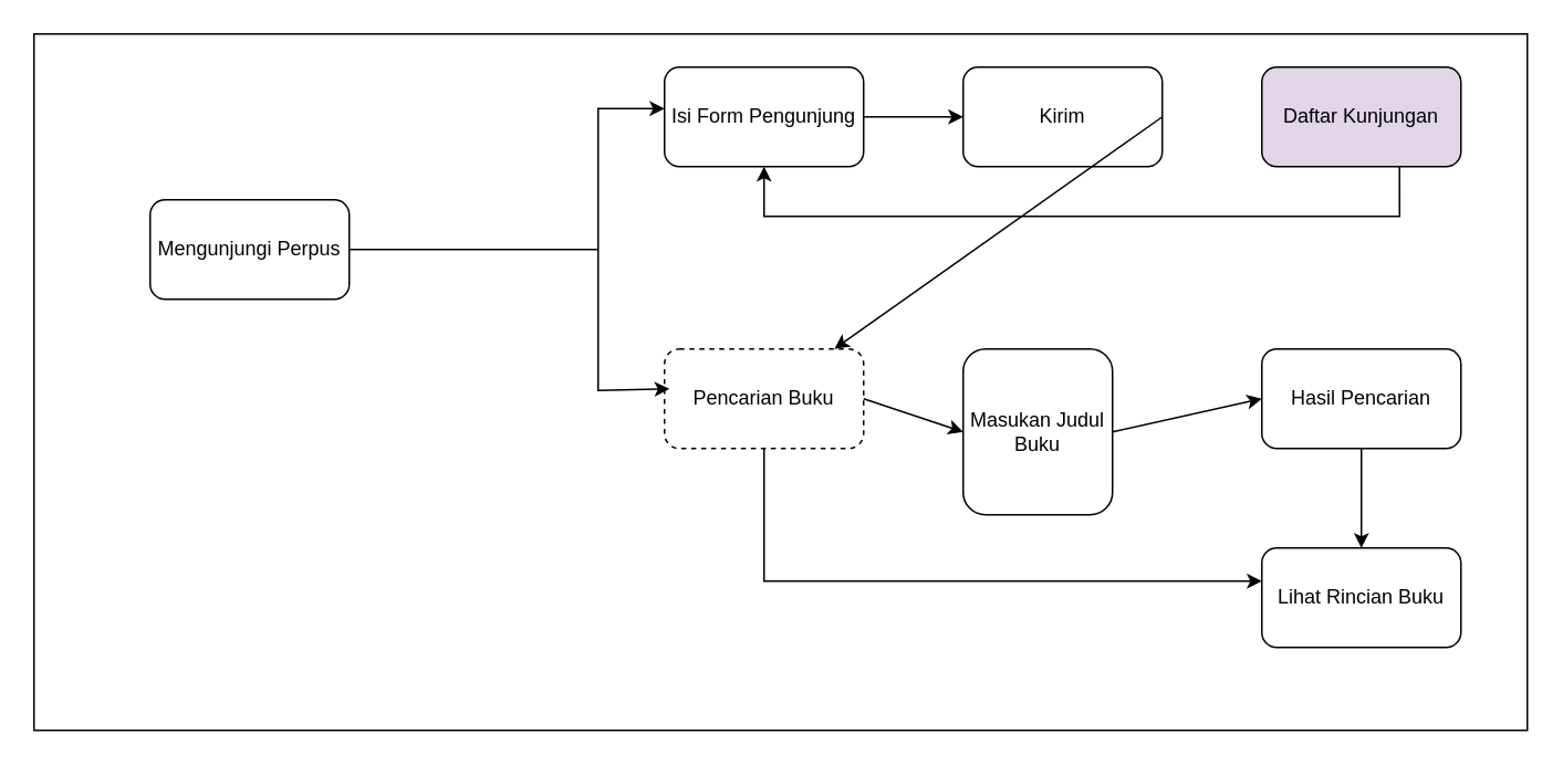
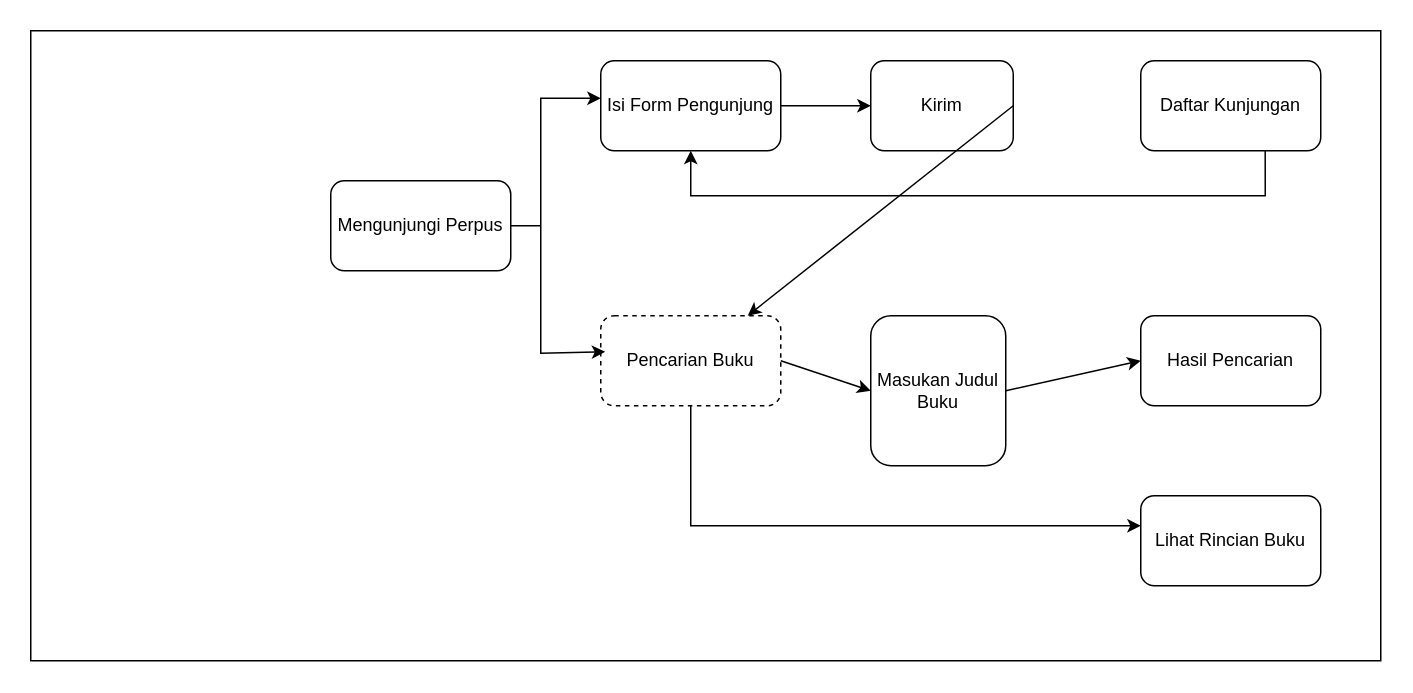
- <mxCell id="6" value="Kirim" style="rounded=1;whiteSpace=wrap;html=1;" vertex="1" parent="1"><mxGeometry x="580" y="40" width="120" height="60" as="geometry" /></mxCell>
+ <mxCell id="6" value="Kirim" style="rounded=1;whiteSpace=wrap;html=1;" vertex="1" parent="1"><mxGeometry x="580" y="40" width="95" height="60" as="geometry" /></mxCell>
- <mxCell id="7" value="Daftar Kunjungan" style="rounded=1;whiteSpace=wrap;html=1;fillColor=#e1d5e7;" vertex="1" parent="1"><mxGeometry x="760" y="40" width="120" height="60" as="geometry" /></mxCell>
+ <mxCell id="7" value="Daftar Kunjungan" style="rounded=1;whiteSpace=wrap;html=1;" vertex="1" parent="1"><mxGeometry x="760" y="40" width="120" height="60" as="geometry" /></mxCell>
- <mxCell id="3" value="Mengunjungi Perpus" style="rounded=1;whiteSpace=wrap;html=1;" vertex="1" parent="1"><mxGeometry x="90" y="120" width="120" height="60" as="geometry" /></mxCell>
+ <mxCell id="3" value="Mengunjungi Perpus" style="rounded=1;whiteSpace=wrap;html=1;" vertex="1" parent="1"><mxGeometry x="220" y="120" width="120" height="60" as="geometry" /></mxCell>
- <mxCell id="18" value="" style="endArrow=classic;html=1;rounded=0;exitX=0.5;exitY=1;exitDx=0;exitDy=0;" edge="1" parent="1" source="8" target="10"><mxGeometry width="50" height="50" relative="1" as="geometry"><mxPoint x="460" y="200" as="sourcePoint" /><mxPoint x="510" y="150" as="targetPoint" /></mxGeometry></mxCell>
